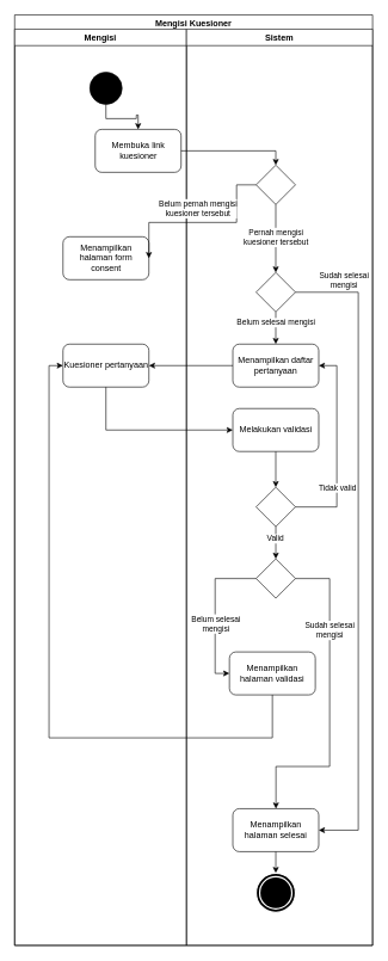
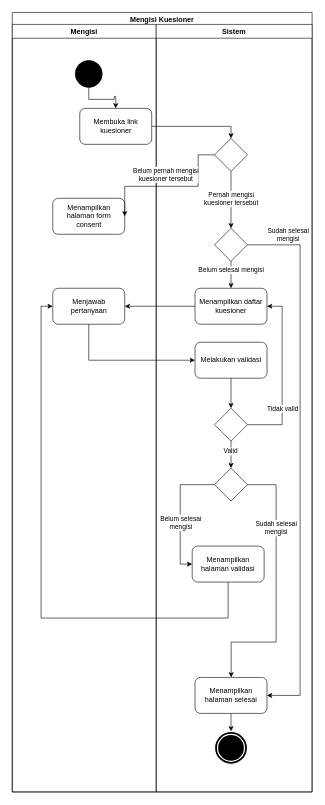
- <mxCell id="8" value="Kuesioner pertanyaan" style="rounded=1;whiteSpace=wrap;html=1;fillColor=none;" parent="3" vertex="1"><mxGeometry x="67.5" y="440" width="120" height="60" as="geometry" /></mxCell>
+ <mxCell id="8" value="Menjawab pertanyaan" style="rounded=1;whiteSpace=wrap;html=1;fillColor=none;" parent="3" vertex="1"><mxGeometry x="67.5" y="440" width="120" height="60" as="geometry" /></mxCell>
- <mxCell id="22" value="Menampilkan daftar pertanyaan" style="rounded=1;whiteSpace=wrap;html=1;fillColor=none;" parent="9" vertex="1"><mxGeometry x="64.75" y="440" width="120" height="60" as="geometry" /></mxCell>
+ <mxCell id="22" value="Menampilkan daftar kuesioner" style="rounded=1;whiteSpace=wrap;html=1;fillColor=none;" parent="9" vertex="1"><mxGeometry x="64.75" y="440" width="120" height="60" as="geometry" /></mxCell>
